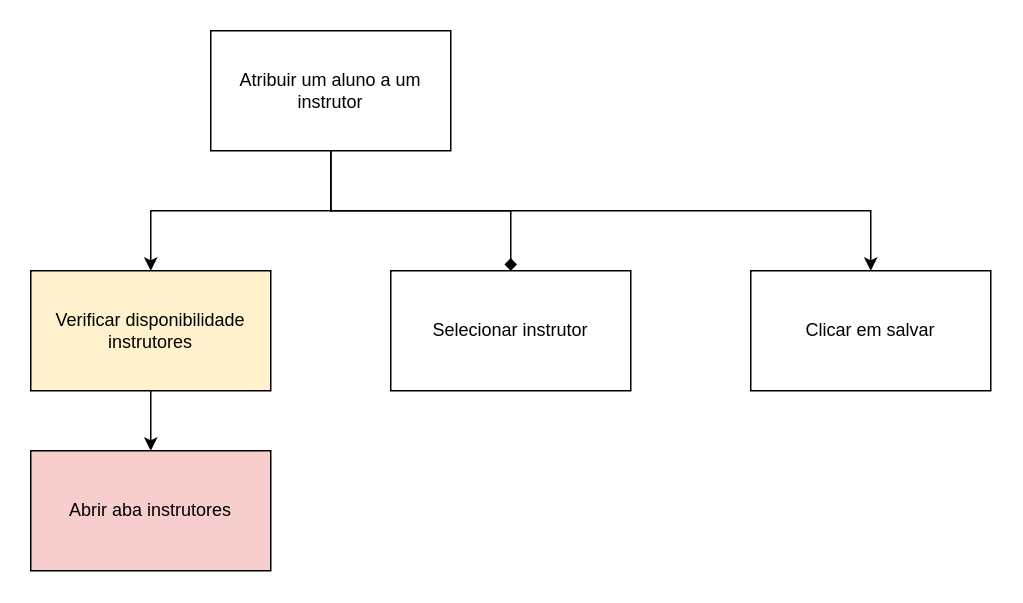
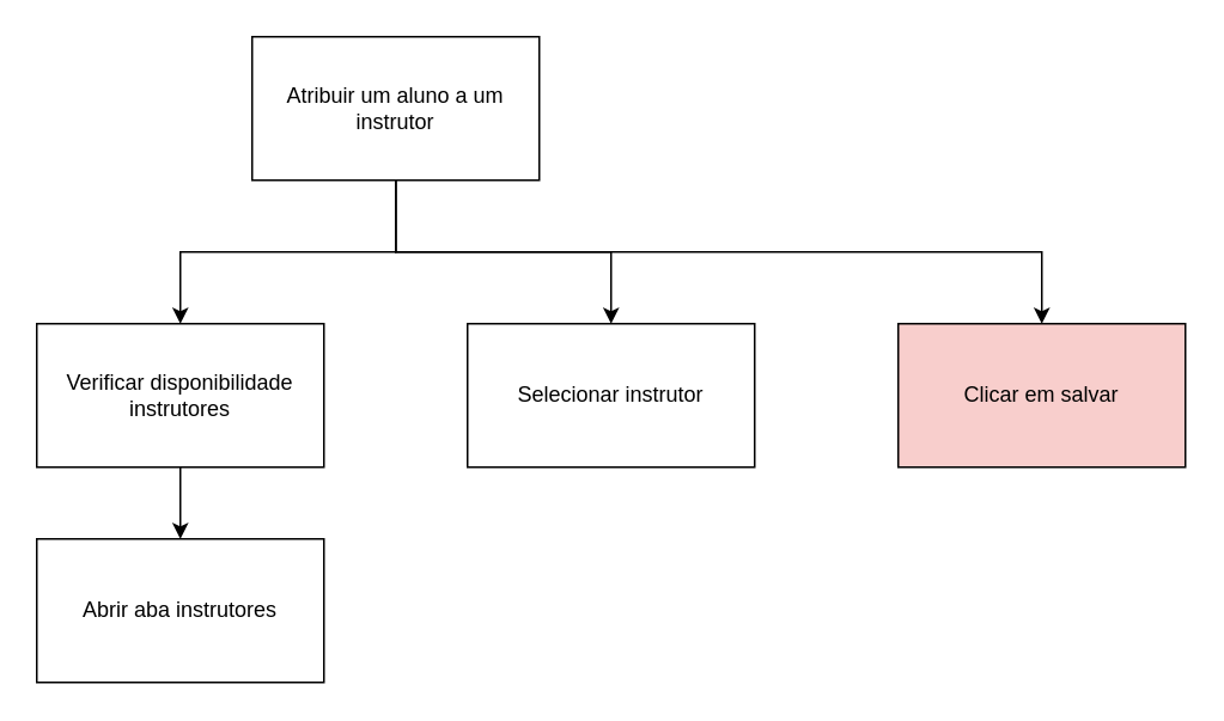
- <mxCell id="3" style="edgeStyle=orthogonalEdgeStyle;rounded=0;orthogonalLoop=1;jettySize=auto;html=1;exitX=0.5;exitY=1;exitDx=0;exitDy=0;entryX=0.5;entryY=0;entryDx=0;entryDy=0;endArrow=diamond;" edge="1" parent="1" source="5" target="9"><mxGeometry relative="1" as="geometry" /></mxCell>
+ <mxCell id="3" style="edgeStyle=orthogonalEdgeStyle;rounded=0;orthogonalLoop=1;jettySize=auto;html=1;exitX=0.5;exitY=1;exitDx=0;exitDy=0;entryX=0.5;entryY=0;entryDx=0;entryDy=0;" edge="1" parent="1" source="5" target="9"><mxGeometry relative="1" as="geometry" /></mxCell>
- <mxCell id="7" value="Verificar disponibilidade instrutores" style="rounded=0;whiteSpace=wrap;html=1;fillColor=#fff2cc;" vertex="1" parent="1"><mxGeometry x="20" y="180" width="160" height="80" as="geometry" /></mxCell>
+ <mxCell id="7" value="Verificar disponibilidade instrutores" style="rounded=0;whiteSpace=wrap;html=1;" vertex="1" parent="1"><mxGeometry x="20" y="180" width="160" height="80" as="geometry" /></mxCell>
- <mxCell id="10" value="Clicar em salvar" style="rounded=0;whiteSpace=wrap;html=1;" vertex="1" parent="1"><mxGeometry x="500" y="180" width="160" height="80" as="geometry" /></mxCell>
+ <mxCell id="10" value="Clicar em salvar" style="rounded=0;whiteSpace=wrap;html=1;fillColor=#f8cecc;" vertex="1" parent="1"><mxGeometry x="500" y="180" width="160" height="80" as="geometry" /></mxCell>
- <mxCell id="8" value="Abrir aba instrutores" style="rounded=0;whiteSpace=wrap;html=1;fillColor=#f8cecc;" vertex="1" parent="1"><mxGeometry x="20" y="300" width="160" height="80" as="geometry" /></mxCell>
+ <mxCell id="8" value="Abrir aba instrutores" style="rounded=0;whiteSpace=wrap;html=1;" vertex="1" parent="1"><mxGeometry x="20" y="300" width="160" height="80" as="geometry" /></mxCell>
